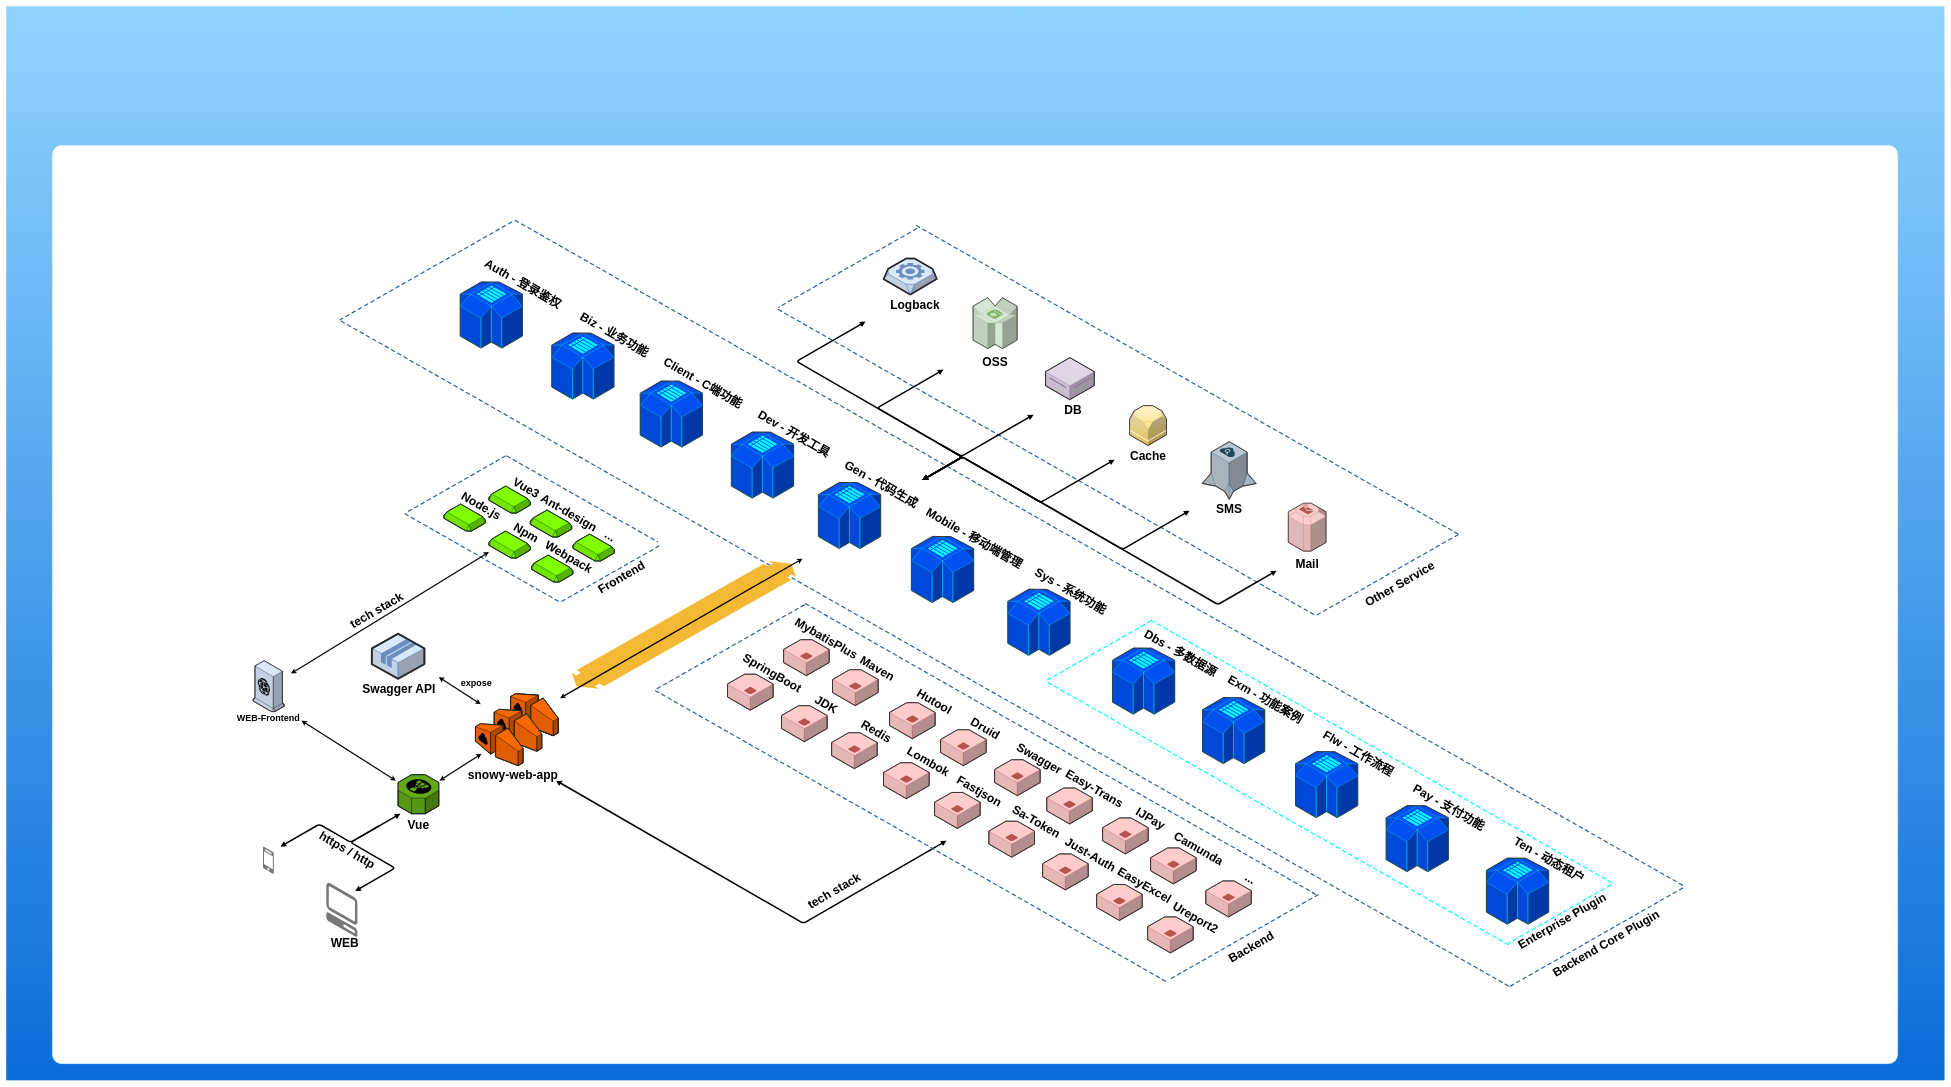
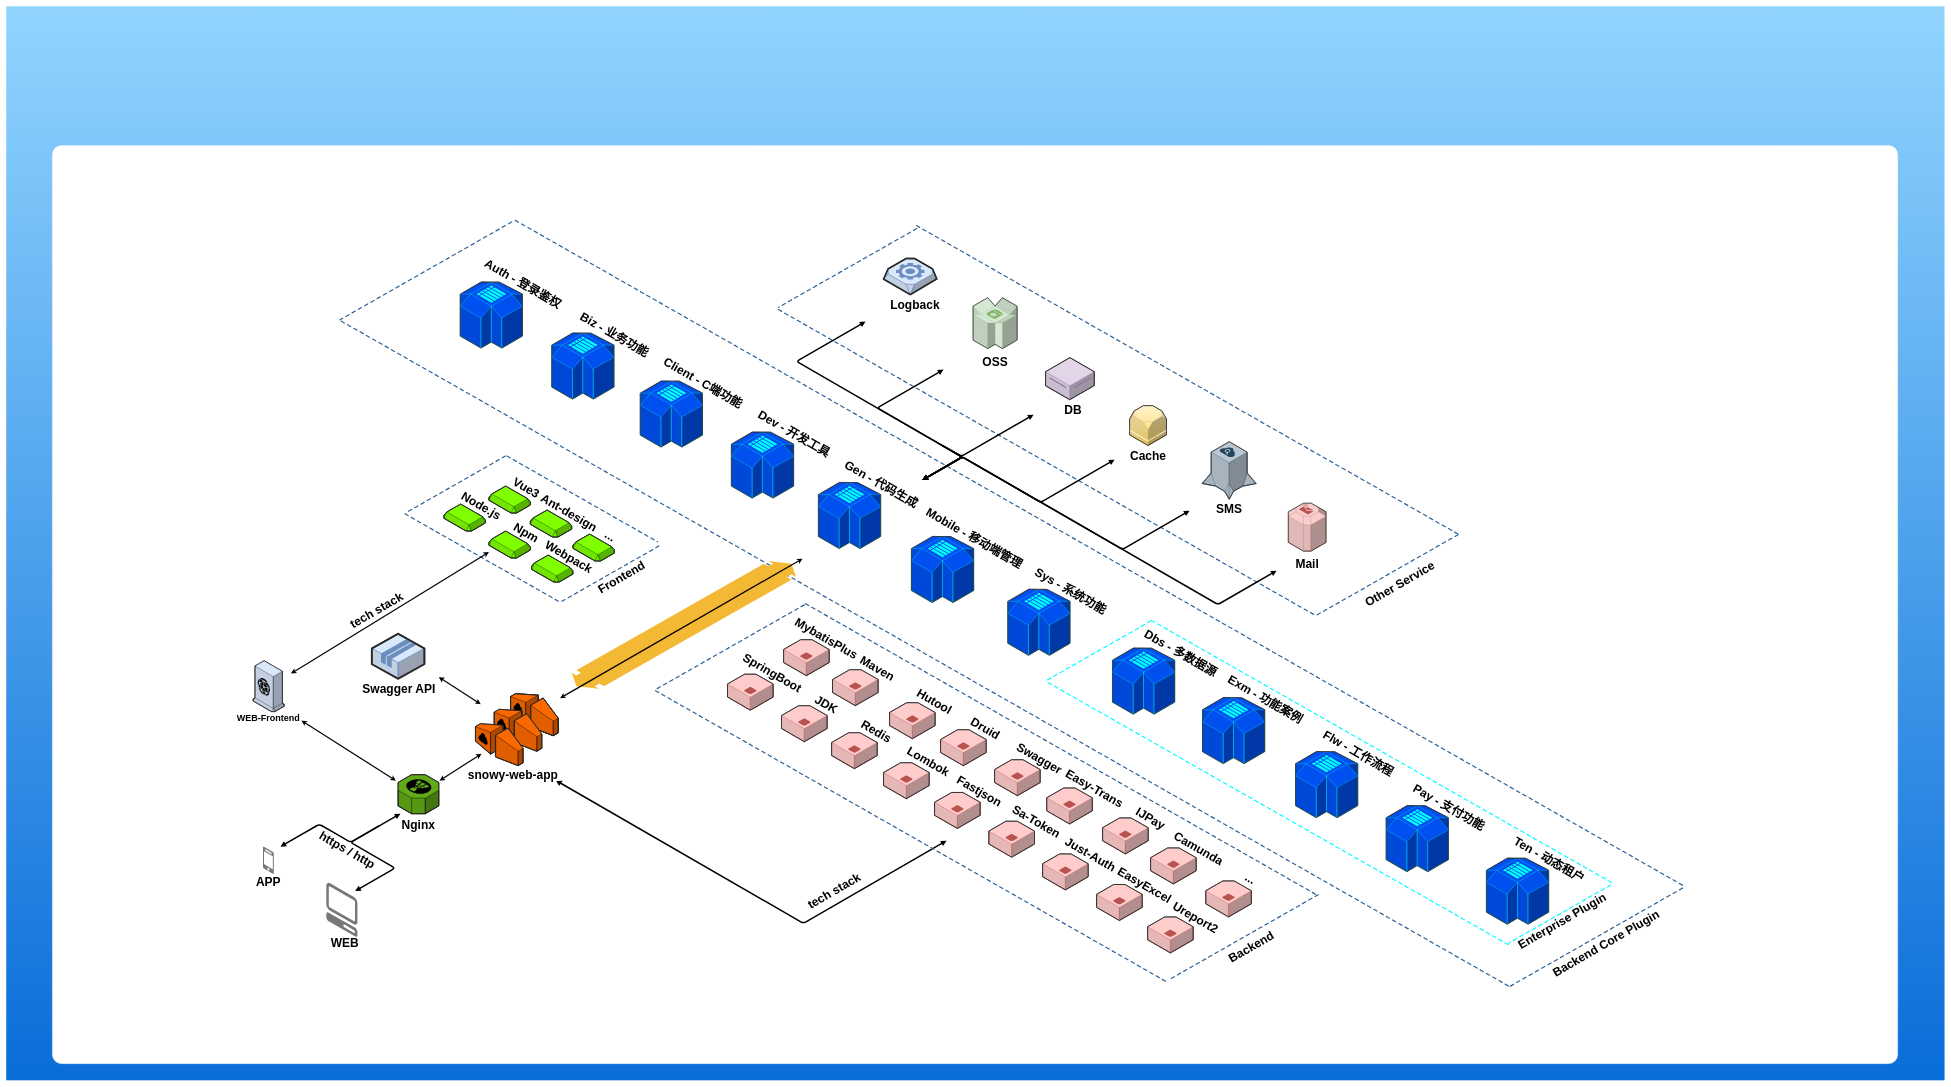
- <mxCell id="31" value="expose" style="text;html=1;strokeColor=none;fillColor=none;align=center;verticalAlign=middle;whiteSpace=wrap;rounded=0;fontStyle=1;fontSize=30;" parent="1" vertex="1"><mxGeometry x="1522.72" y="2251" width="128.52" height="50" as="geometry" /></mxCell>
- <mxCell id="14" value="Vue" style="text;html=1;strokeColor=none;fillColor=none;align=center;verticalAlign=middle;whiteSpace=wrap;rounded=0;fontStyle=1;fontSize=40;" parent="1" vertex="1"><mxGeometry x="1314" y="2721" width="160" height="50" as="geometry" /></mxCell>
+ <mxCell id="14" value="Nginx" style="text;html=1;strokeColor=none;fillColor=none;align=center;verticalAlign=middle;whiteSpace=wrap;rounded=0;fontStyle=1;fontSize=40;" parent="1" vertex="1"><mxGeometry x="1314" y="2721" width="160" height="50" as="geometry" /></mxCell>
+ <mxCell id="16" value="APP" style="text;html=1;strokeColor=none;fillColor=none;align=center;verticalAlign=middle;whiteSpace=wrap;rounded=0;fontStyle=1;fontSize=40;" parent="1" vertex="1"><mxGeometry x="864" y="2921" width="60" height="30" as="geometry" /></mxCell>
